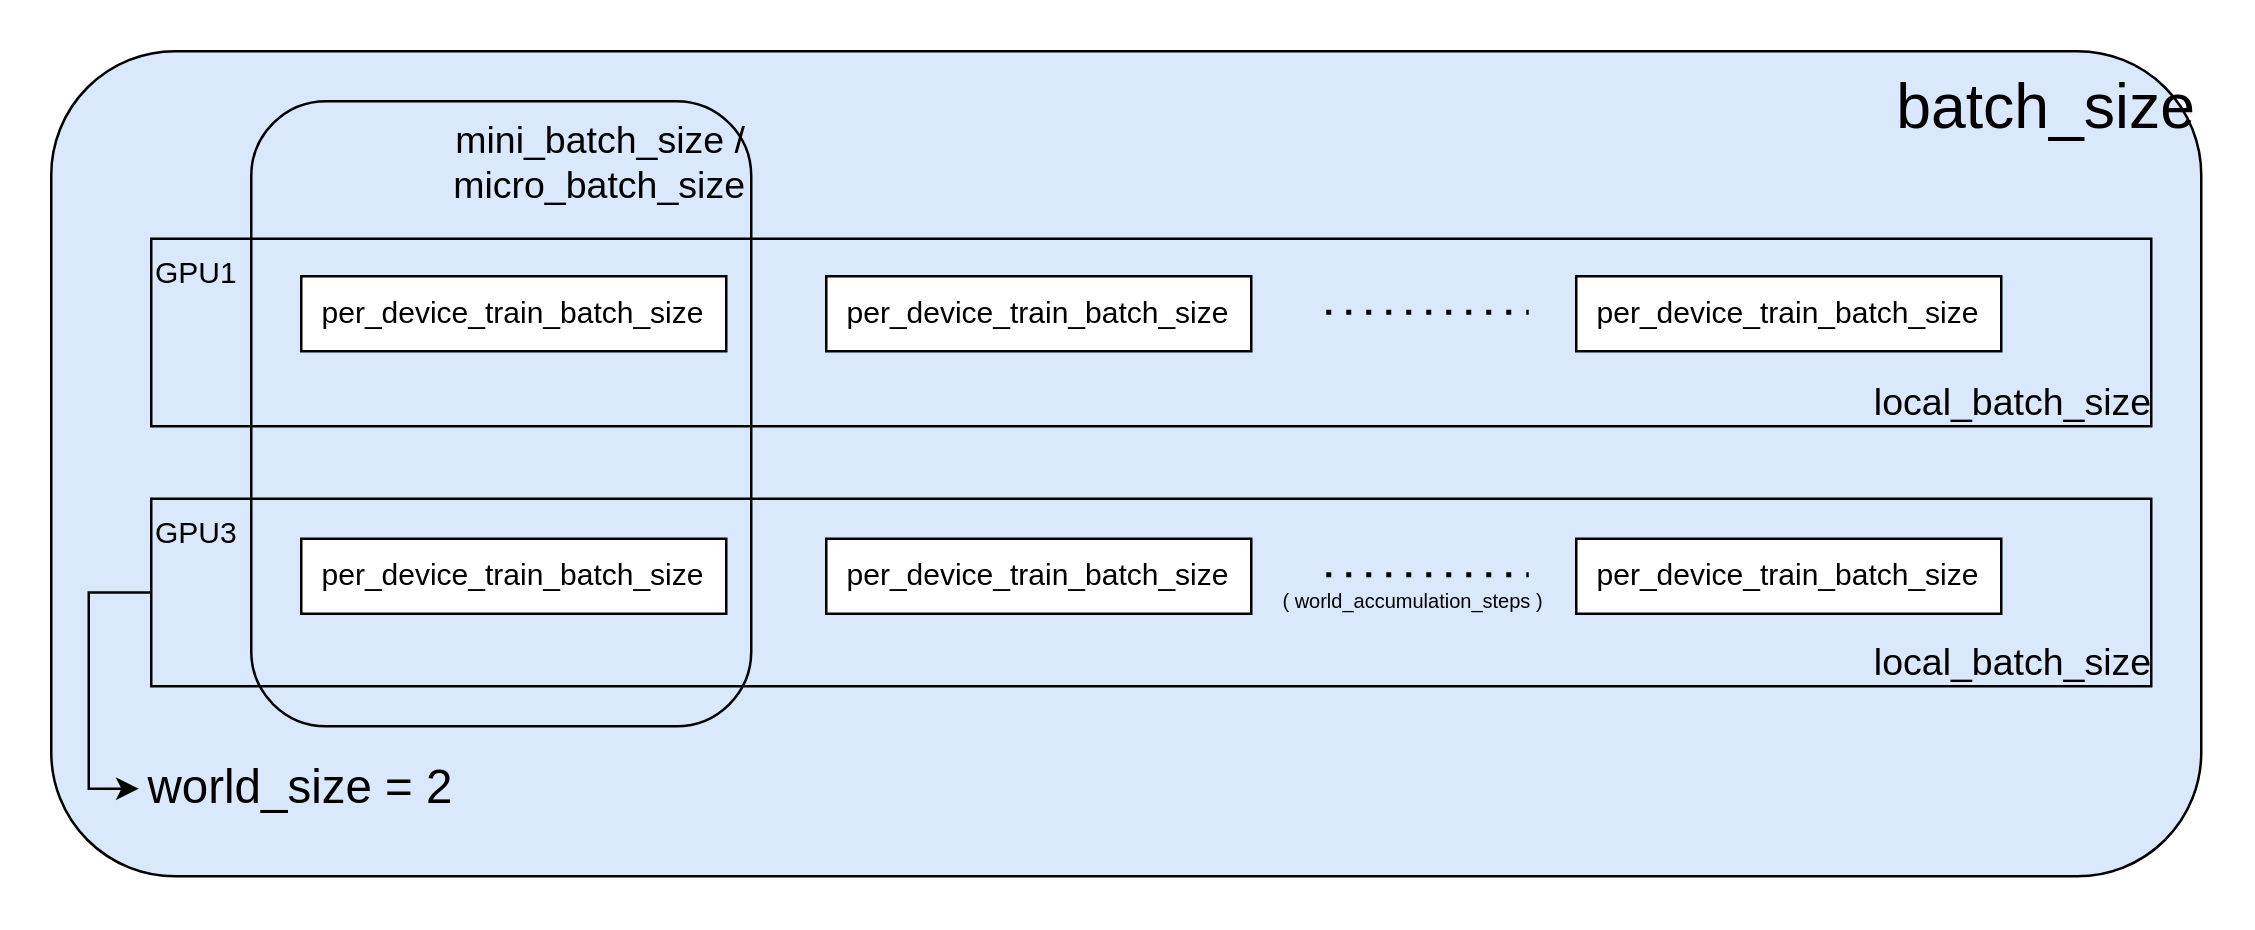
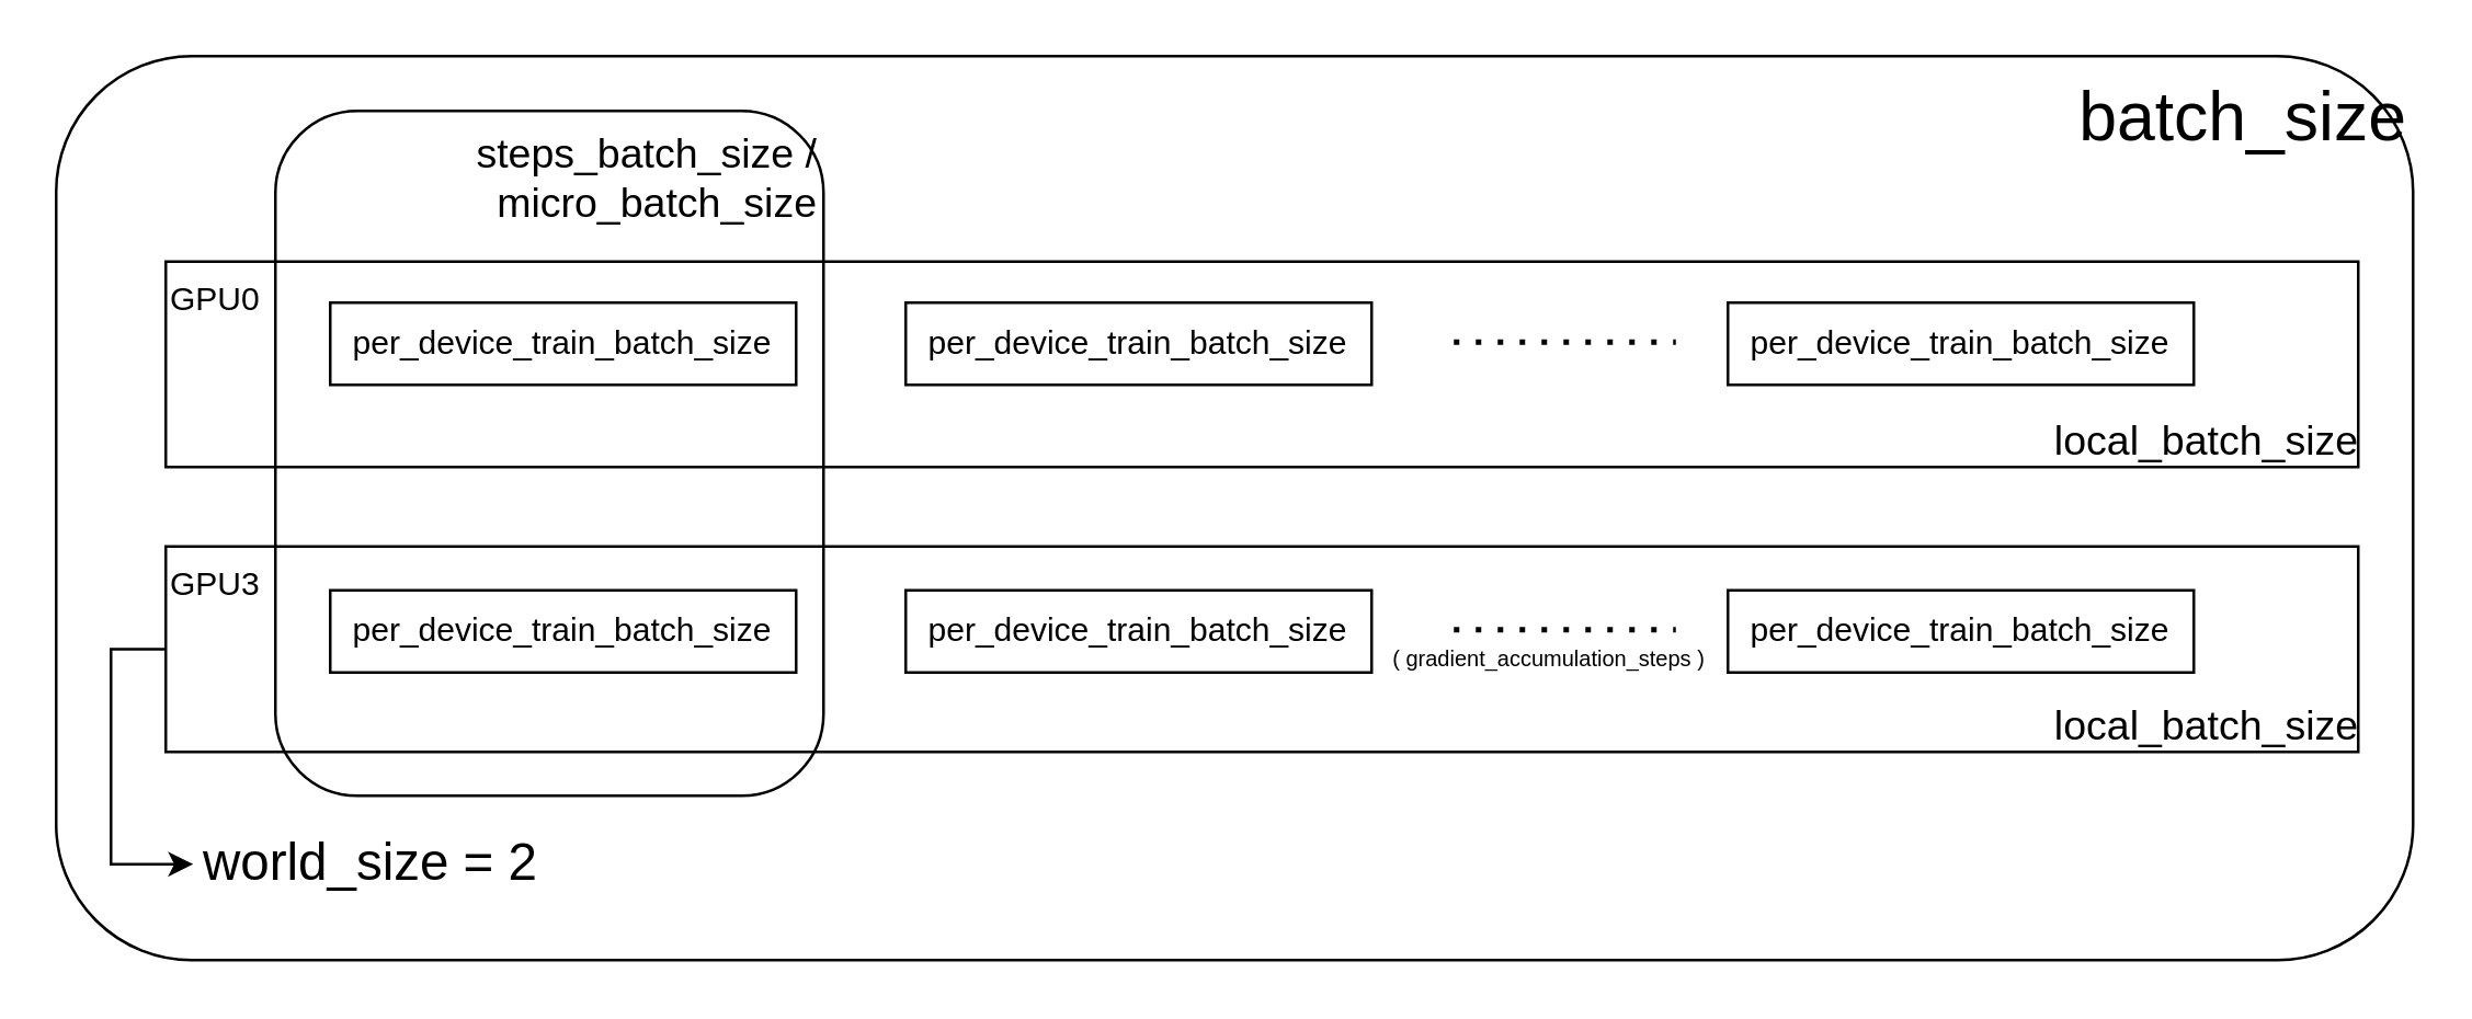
- <mxCell id="3" value="&lt;font style=&quot;font-size: 15px;&quot;&gt;mini_batch_size / &lt;br&gt;micro_batch_size&lt;/font&gt;" style="rounded=1;whiteSpace=wrap;html=1;align=right;verticalAlign=top;fillColor=none;" parent="1" vertex="1"><mxGeometry x="100" y="40" width="200" height="250" as="geometry" /></mxCell>
+ <mxCell id="3" value="&lt;font style=&quot;font-size: 15px;&quot;&gt;steps_batch_size / &lt;br&gt;micro_batch_size&lt;/font&gt;" style="rounded=1;whiteSpace=wrap;html=1;align=right;verticalAlign=top;fillColor=none;" parent="1" vertex="1"><mxGeometry x="100" y="40" width="200" height="250" as="geometry" /></mxCell>
- <mxCell id="15" value="GPU1" style="rounded=0;whiteSpace=wrap;html=1;fillColor=none;align=left;verticalAlign=top;" parent="1" vertex="1"><mxGeometry x="60" y="95" width="800" height="75" as="geometry" /></mxCell>
+ <mxCell id="15" value="GPU0" style="rounded=0;whiteSpace=wrap;html=1;fillColor=none;align=left;verticalAlign=top;" parent="1" vertex="1"><mxGeometry x="60" y="95" width="800" height="75" as="geometry" /></mxCell>
- <mxCell id="2" value="&lt;font style=&quot;font-size: 25px;&quot;&gt;batch_size&lt;/font&gt;" style="rounded=1;whiteSpace=wrap;html=1;align=right;verticalAlign=top;fillColor=#dae8fc;" parent="1" vertex="1"><mxGeometry x="20" y="20" width="860" height="330" as="geometry" /></mxCell>
+ <mxCell id="2" value="&lt;font style=&quot;font-size: 25px;&quot;&gt;batch_size&lt;/font&gt;" style="rounded=1;whiteSpace=wrap;html=1;align=right;verticalAlign=top;" parent="1" vertex="1"><mxGeometry x="20" y="20" width="860" height="330" as="geometry" /></mxCell>
- <mxCell id="19" value="( world_accumulation_steps )" style="text;html=1;align=center;verticalAlign=middle;whiteSpace=wrap;rounded=0;fontSize=8;" vertex="1" parent="1"><mxGeometry x="505" y="230" width="120" height="20" as="geometry" /></mxCell>
+ <mxCell id="19" value="( gradient_accumulation_steps )" style="text;html=1;align=center;verticalAlign=middle;whiteSpace=wrap;rounded=0;fontSize=8;" vertex="1" parent="1"><mxGeometry x="505" y="230" width="120" height="20" as="geometry" /></mxCell>
- <mxCell id="16" value="world_size = 2" style="text;html=1;align=center;verticalAlign=middle;whiteSpace=wrap;rounded=0;fontSize=19;" parent="1" vertex="1"><mxGeometry x="55" y="300" width="130" height="30" as="geometry" /></mxCell>
+ <mxCell id="16" value="world_size = 2" style="text;html=1;align=center;verticalAlign=middle;whiteSpace=wrap;rounded=0;fontSize=19;" parent="1" vertex="1"><mxGeometry x="70" y="300" width="130" height="30" as="geometry" /></mxCell>
